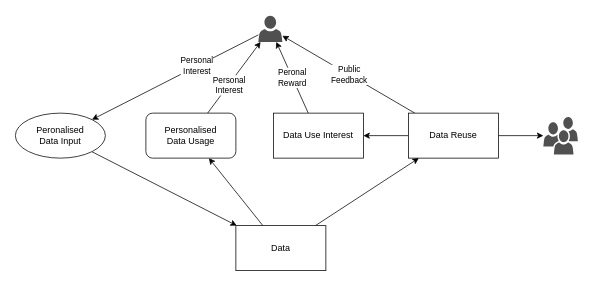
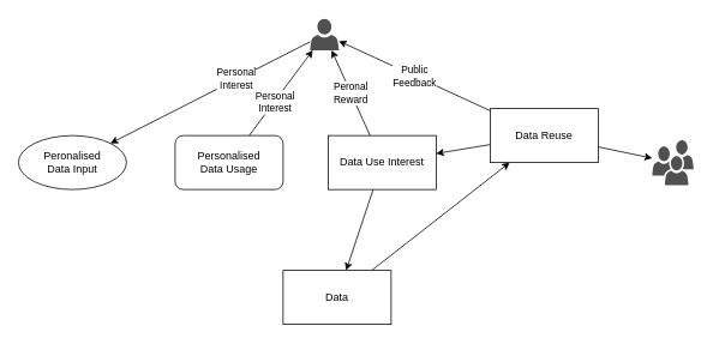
- <mxCell id="10" value="Data Reuse" style="rounded=0;whiteSpace=wrap;html=1;" vertex="1" parent="1"><mxGeometry x="544" y="150" width="120" height="60" as="geometry" /></mxCell>
+ <mxCell id="10" value="Data Reuse" style="rounded=0;whiteSpace=wrap;html=1;" vertex="1" parent="1"><mxGeometry x="544" y="120" width="120" height="60" as="geometry" /></mxCell>
- <mxCell id="5" style="edgeStyle=none;rounded=0;orthogonalLoop=1;jettySize=auto;html=1;" edge="1" parent="1" source="6" target="14"><mxGeometry relative="1" as="geometry" /></mxCell>
+ <mxCell id="19" style="edgeStyle=none;rounded=0;orthogonalLoop=1;jettySize=auto;html=1;" edge="1" parent="1" source="20" target="14"><mxGeometry relative="1" as="geometry" /></mxCell>
- <mxCell id="12" style="edgeStyle=none;rounded=0;orthogonalLoop=1;jettySize=auto;html=1;" edge="1" parent="1" source="14" target="17"><mxGeometry relative="1" as="geometry" /></mxCell>
